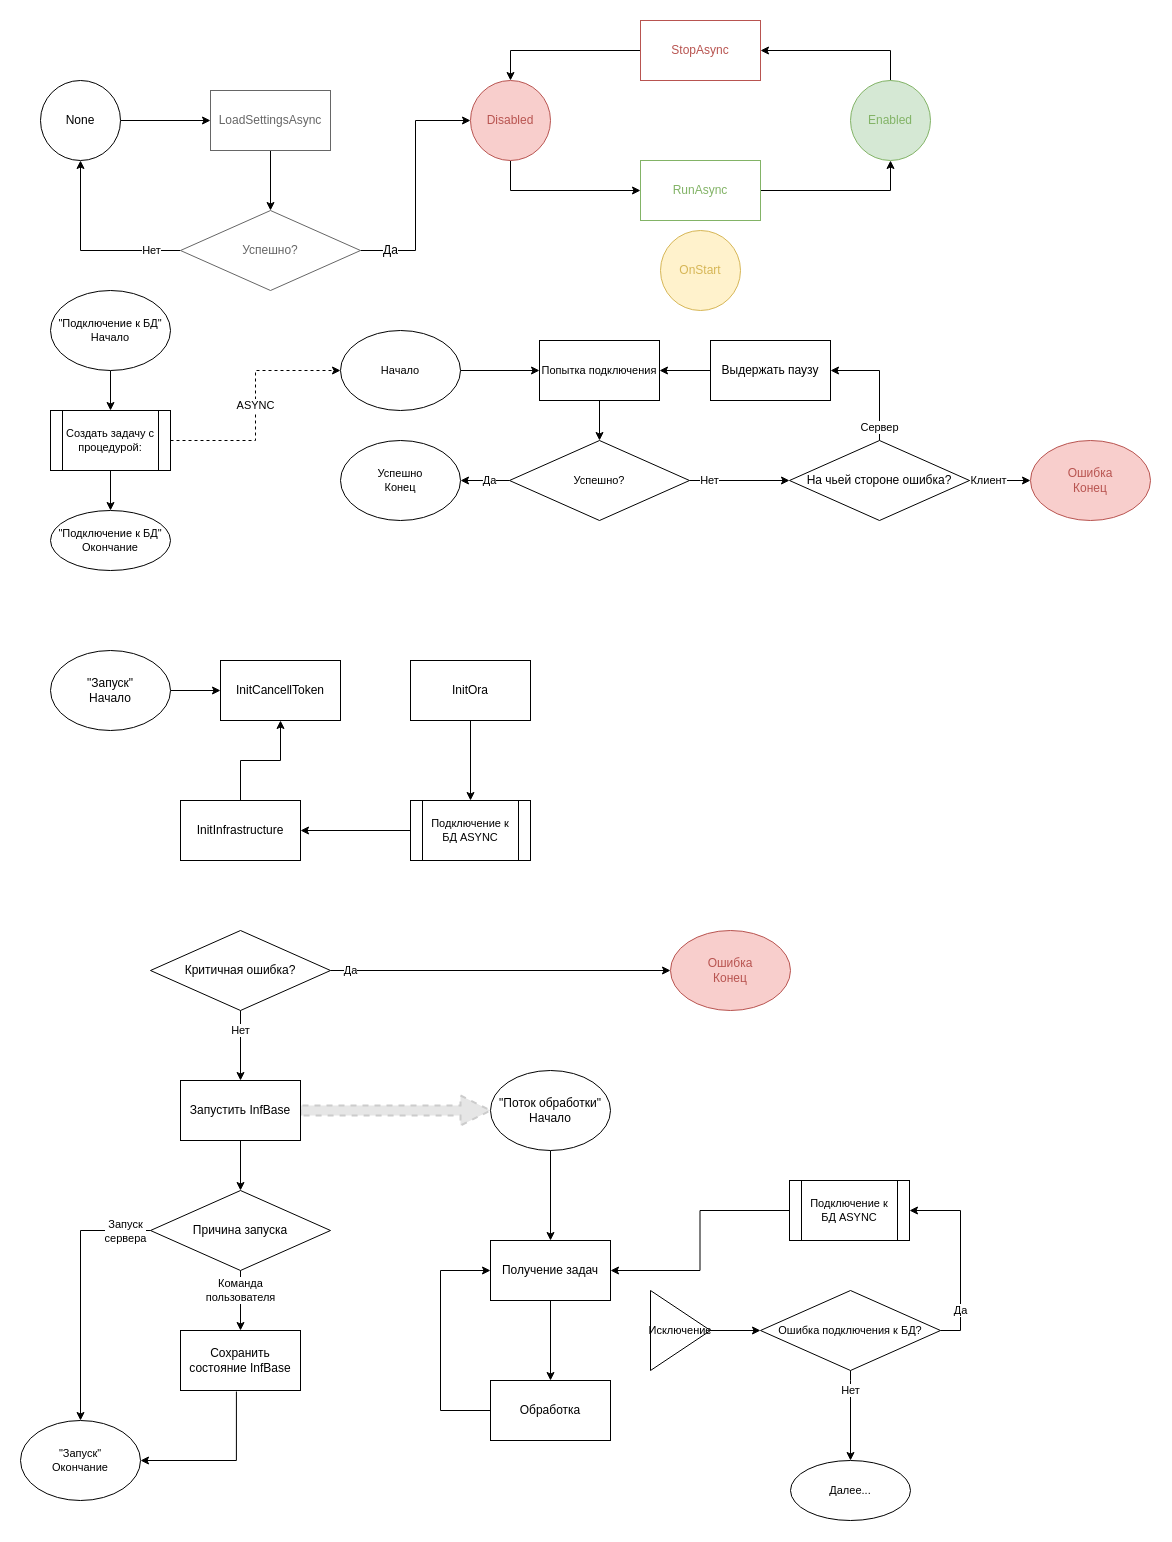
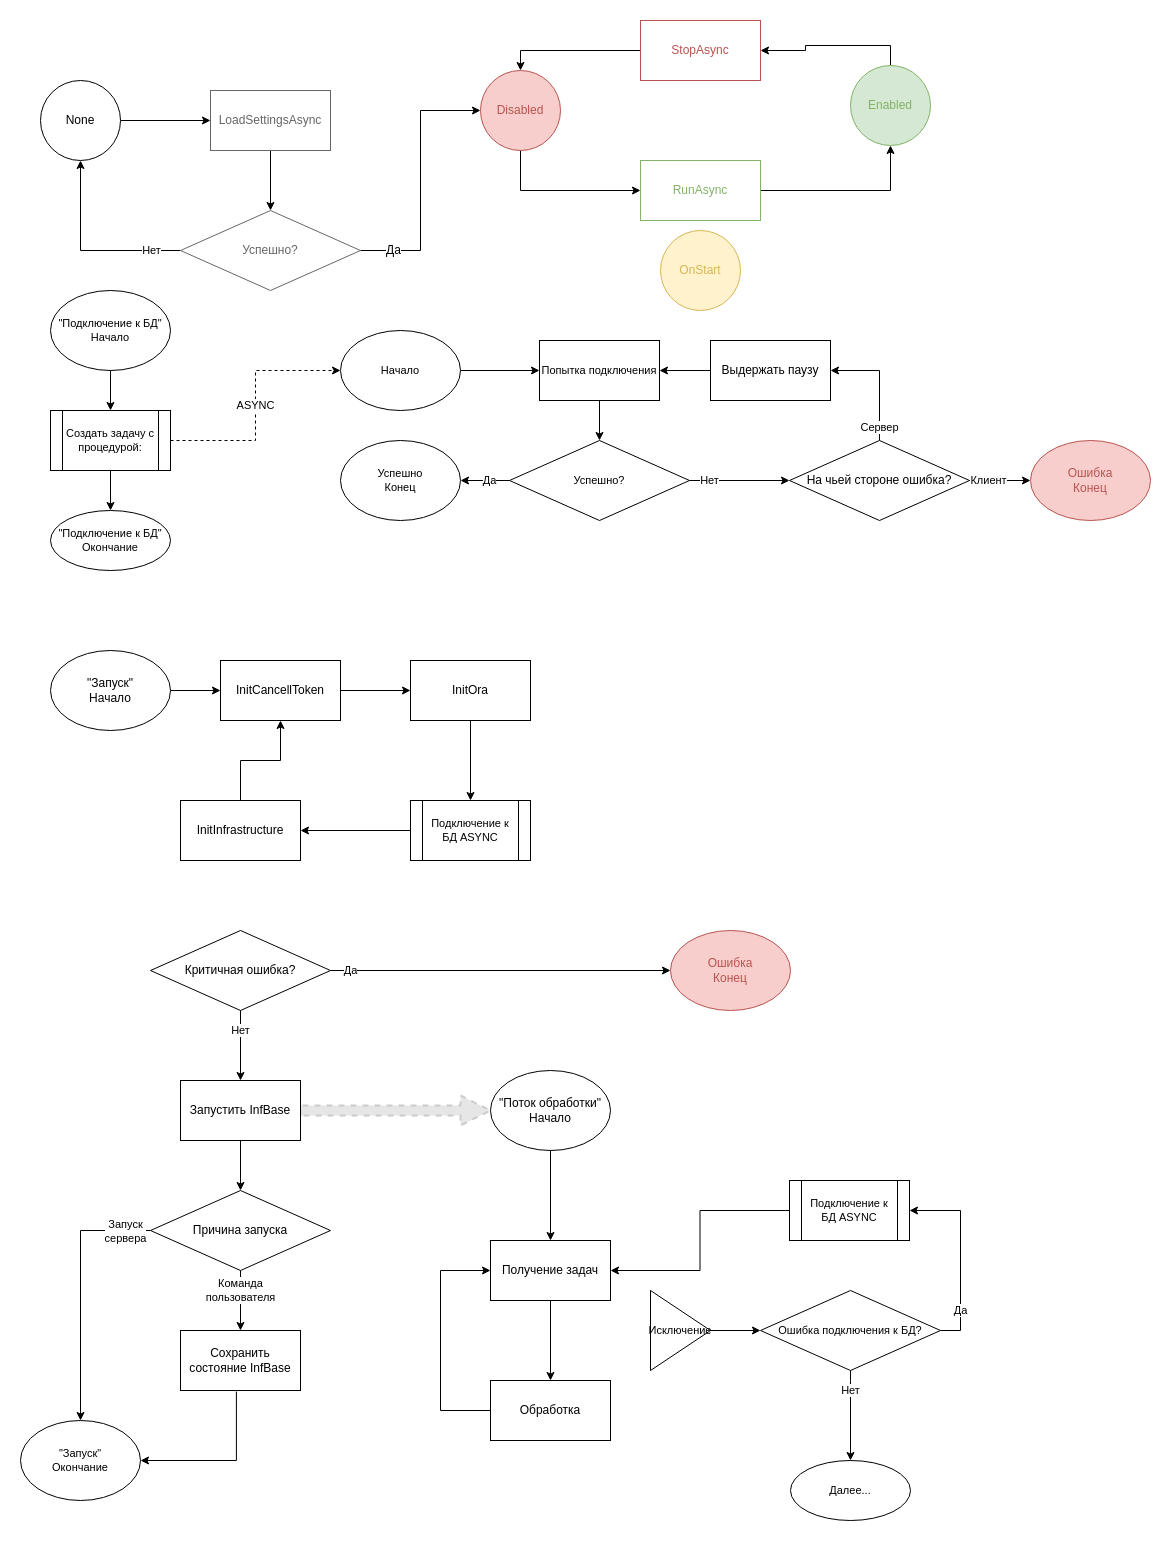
- <mxCell id="6" value="Disabled" style="ellipse;whiteSpace=wrap;html=1;aspect=fixed;fillColor=#f8cecc;strokeColor=#b85450;fontColor=#B85450;" parent="1" vertex="1"><mxGeometry x="470" y="80" width="80" height="80" as="geometry" /></mxCell>
+ <mxCell id="6" value="Disabled" style="ellipse;whiteSpace=wrap;html=1;aspect=fixed;fillColor=#f8cecc;strokeColor=#b85450;fontColor=#B85450;" parent="1" vertex="1"><mxGeometry x="480" y="70" width="80" height="80" as="geometry" /></mxCell>
- <mxCell id="11" value="Enabled" style="ellipse;whiteSpace=wrap;html=1;aspect=fixed;fillColor=#d5e8d4;strokeColor=#82b366;fontColor=#82B366;" parent="1" vertex="1"><mxGeometry x="850" y="80" width="80" height="80" as="geometry" /></mxCell>
+ <mxCell id="11" value="Enabled" style="ellipse;whiteSpace=wrap;html=1;aspect=fixed;fillColor=#d5e8d4;strokeColor=#82b366;fontColor=#82B366;" parent="1" vertex="1"><mxGeometry x="850" y="65" width="80" height="80" as="geometry" /></mxCell>
+ <mxCell id="19" value="" style="edgeStyle=orthogonalEdgeStyle;rounded=0;orthogonalLoop=1;jettySize=auto;html=1;" edge="1" parent="1" source="20" target="21"><mxGeometry relative="1" as="geometry" /></mxCell>
